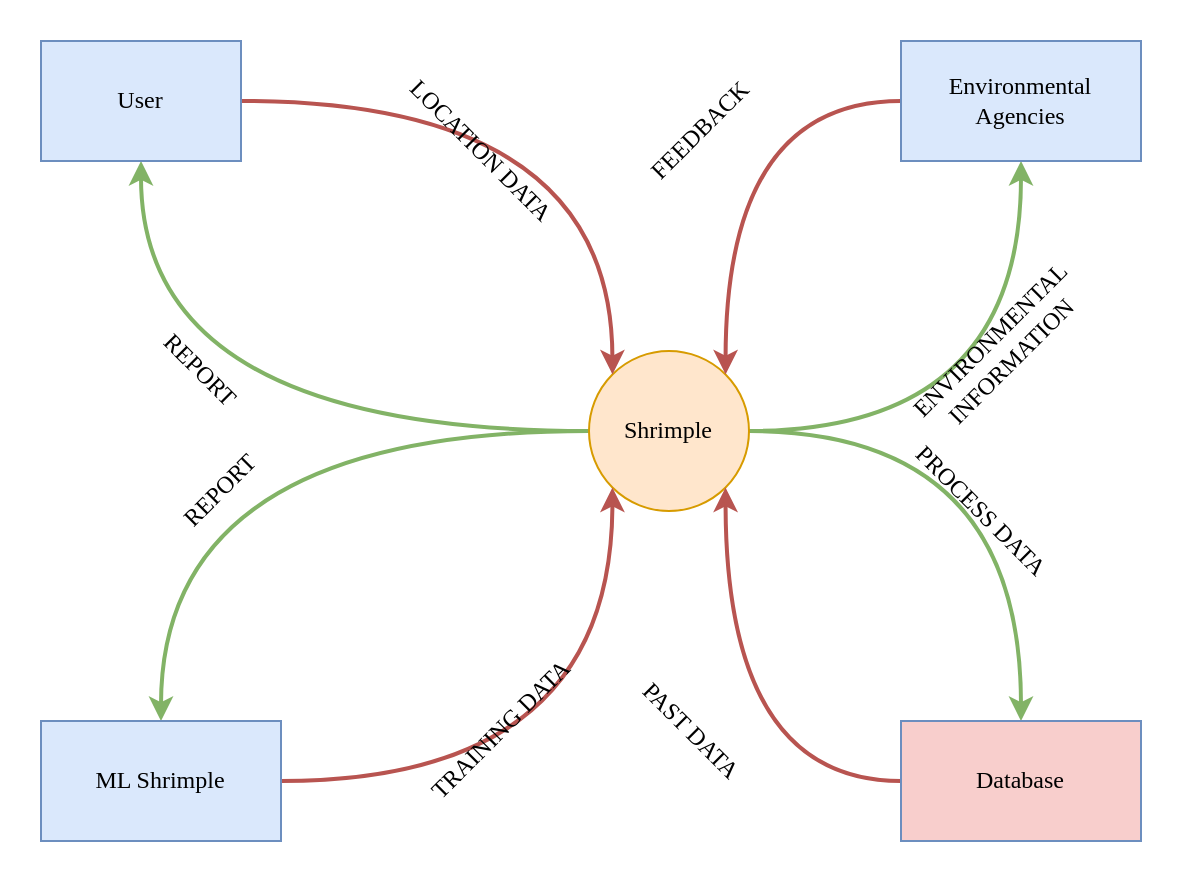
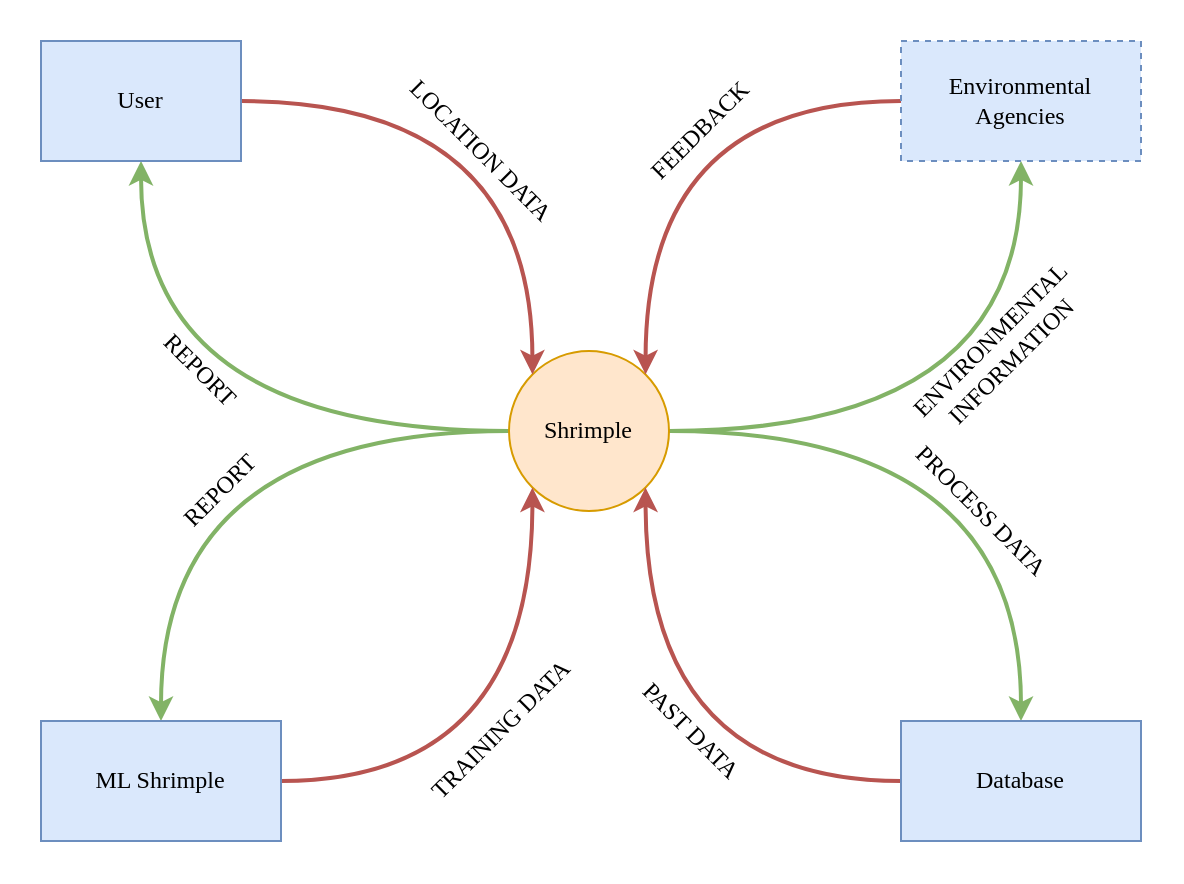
- <mxCell id="14" value="Environmental Agencies" style="rounded=0;whiteSpace=wrap;html=1;fillColor=#dae8fc;strokeColor=#6c8ebf;fontFamily=Lucida Console;" parent="1" vertex="1"><mxGeometry x="450" y="20" width="120" height="60" as="geometry" /></mxCell>
+ <mxCell id="14" value="Environmental Agencies" style="rounded=0;whiteSpace=wrap;html=1;fillColor=#dae8fc;strokeColor=#6c8ebf;fontFamily=Lucida Console;dashed=1;" parent="1" vertex="1"><mxGeometry x="450" y="20" width="120" height="60" as="geometry" /></mxCell>
- <mxCell id="6" value="Shrimple" style="ellipse;whiteSpace=wrap;html=1;aspect=fixed;fillColor=#ffe6cc;strokeColor=#d79b00;fontFamily=Lucida Console;" parent="1" vertex="1"><mxGeometry x="294" y="175" width="80" height="80" as="geometry" /></mxCell>
+ <mxCell id="6" value="Shrimple" style="ellipse;whiteSpace=wrap;html=1;aspect=fixed;fillColor=#ffe6cc;strokeColor=#d79b00;fontFamily=Lucida Console;" parent="1" vertex="1"><mxGeometry x="254" y="175" width="80" height="80" as="geometry" /></mxCell>
- <mxCell id="12" value="Database" style="rounded=0;whiteSpace=wrap;html=1;fillColor=#f8cecc;strokeColor=#6c8ebf;fontFamily=Lucida Console;" parent="1" vertex="1"><mxGeometry x="450" y="360" width="120" height="60" as="geometry" /></mxCell>
+ <mxCell id="12" value="Database" style="rounded=0;whiteSpace=wrap;html=1;fillColor=#dae8fc;strokeColor=#6c8ebf;fontFamily=Lucida Console;" parent="1" vertex="1"><mxGeometry x="450" y="360" width="120" height="60" as="geometry" /></mxCell>
